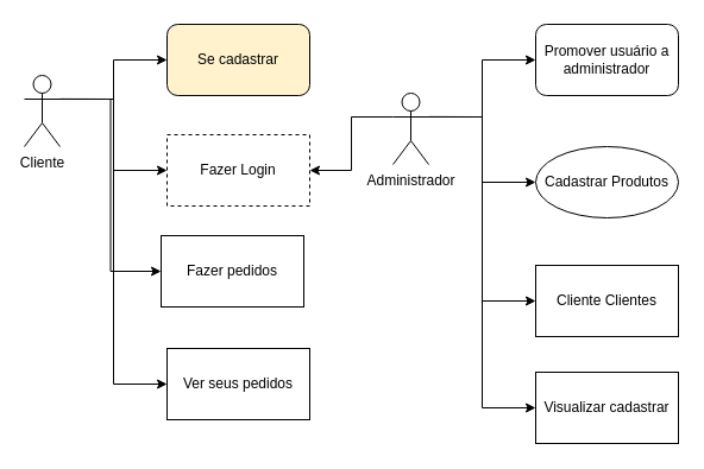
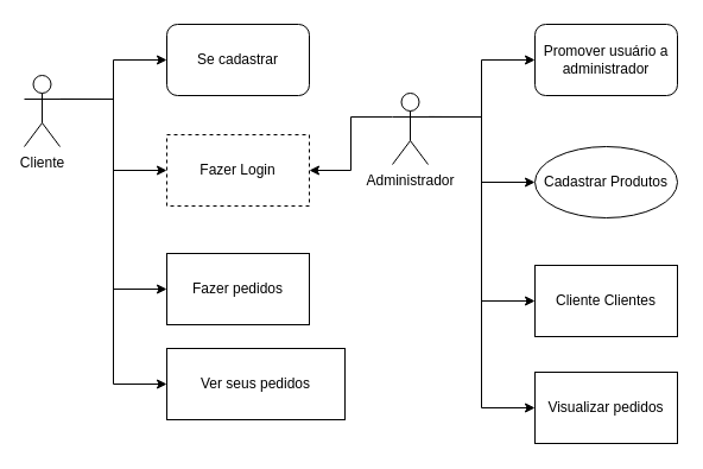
- <mxCell id="13" value="Se cadastrar" style="rounded=1;whiteSpace=wrap;html=1;fillColor=#fff2cc;" vertex="1" parent="1"><mxGeometry x="140" y="20" width="120" height="60" as="geometry" /></mxCell>
+ <mxCell id="13" value="Se cadastrar" style="rounded=1;whiteSpace=wrap;html=1;" vertex="1" parent="1"><mxGeometry x="140" y="20" width="120" height="60" as="geometry" /></mxCell>
- <mxCell id="16" value="Fazer pedidos&lt;br&gt;" style="rounded=0;whiteSpace=wrap;html=1;" vertex="1" parent="1"><mxGeometry x="135" y="198" width="120" height="60" as="geometry" /></mxCell>
+ <mxCell id="16" value="Fazer pedidos&lt;br&gt;" style="rounded=0;whiteSpace=wrap;html=1;" vertex="1" parent="1"><mxGeometry x="140" y="213" width="120" height="60" as="geometry" /></mxCell>
- <mxCell id="17" value="Ver seus pedidos&lt;br&gt;" style="rounded=0;whiteSpace=wrap;html=1;" vertex="1" parent="1"><mxGeometry x="140" y="293" width="120" height="60" as="geometry" /></mxCell>
+ <mxCell id="17" value="Ver seus pedidos&lt;br&gt;" style="rounded=0;whiteSpace=wrap;html=1;" vertex="1" parent="1"><mxGeometry x="140" y="293" width="150" height="60" as="geometry" /></mxCell>
- <mxCell id="20" value="Visualizar cadastrar" style="rounded=0;whiteSpace=wrap;html=1;" vertex="1" parent="1"><mxGeometry x="450" y="313" width="120" height="60" as="geometry" /></mxCell>
+ <mxCell id="20" value="Visualizar pedidos" style="rounded=0;whiteSpace=wrap;html=1;" vertex="1" parent="1"><mxGeometry x="450" y="313" width="120" height="60" as="geometry" /></mxCell>
